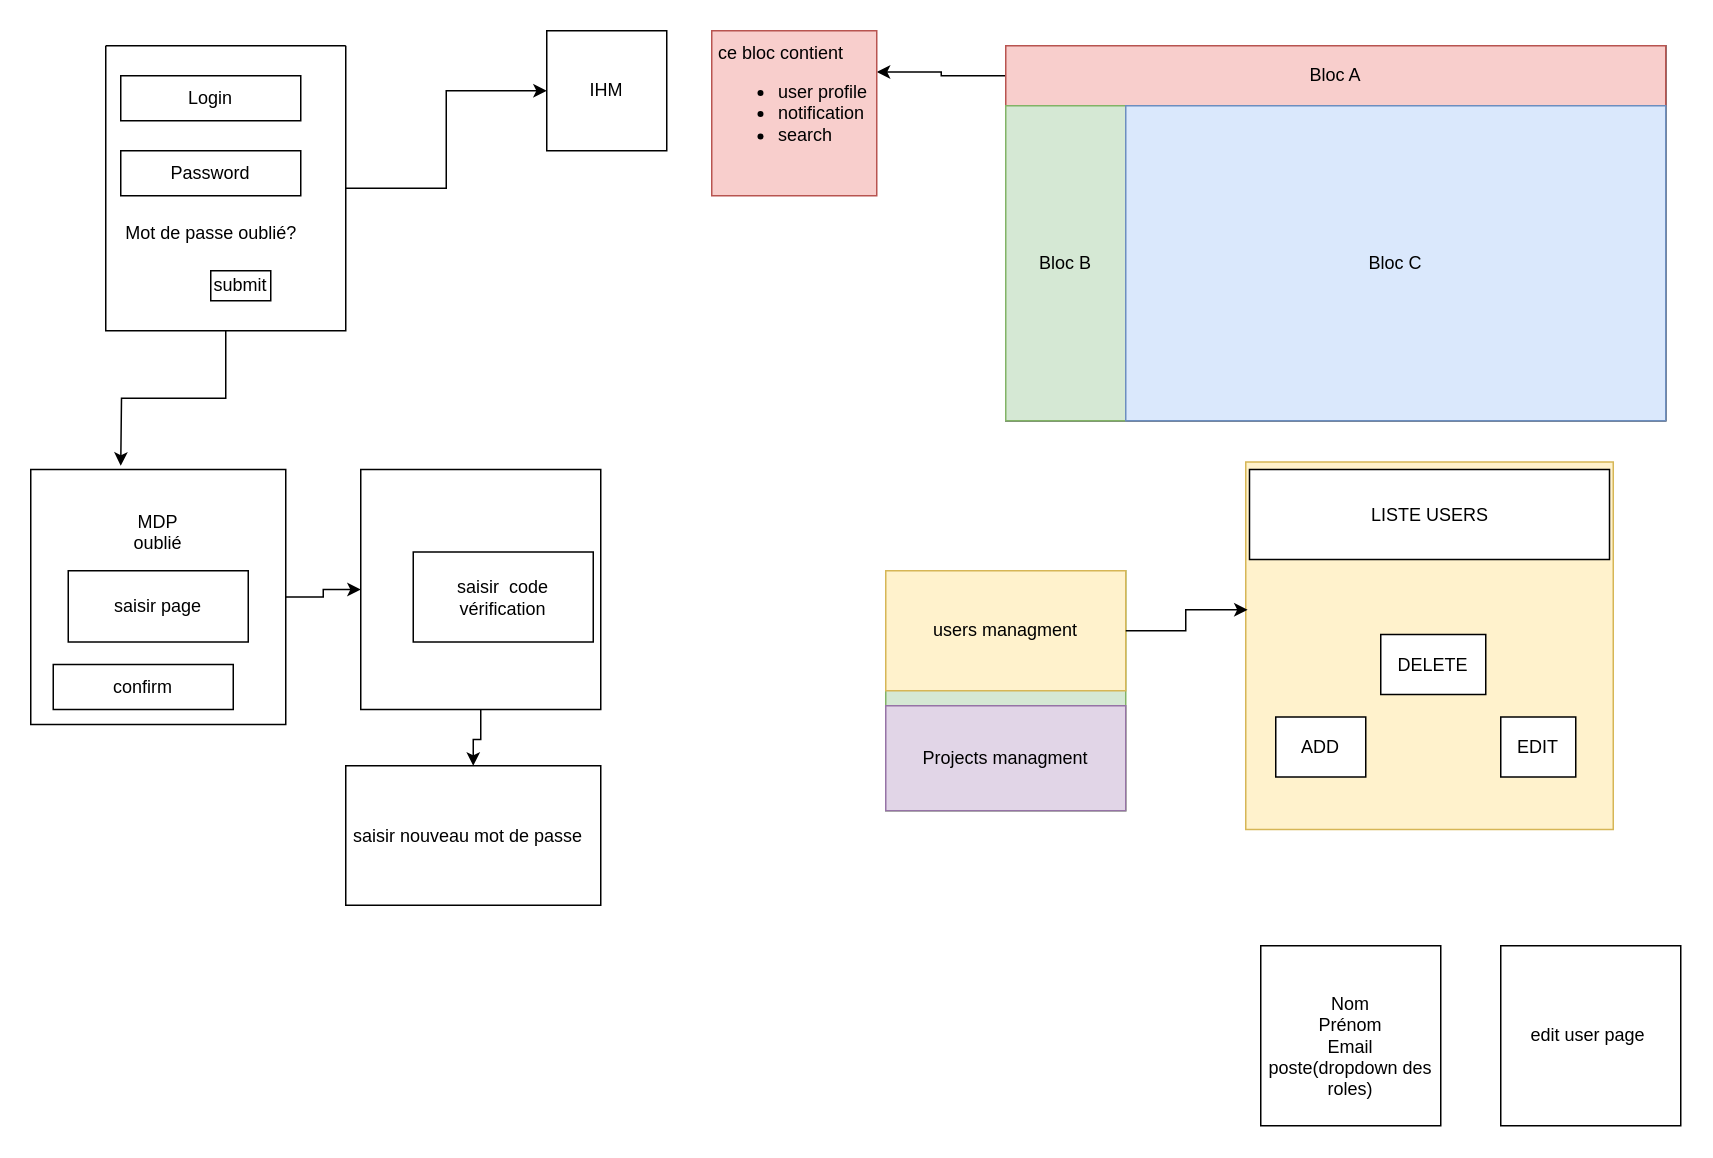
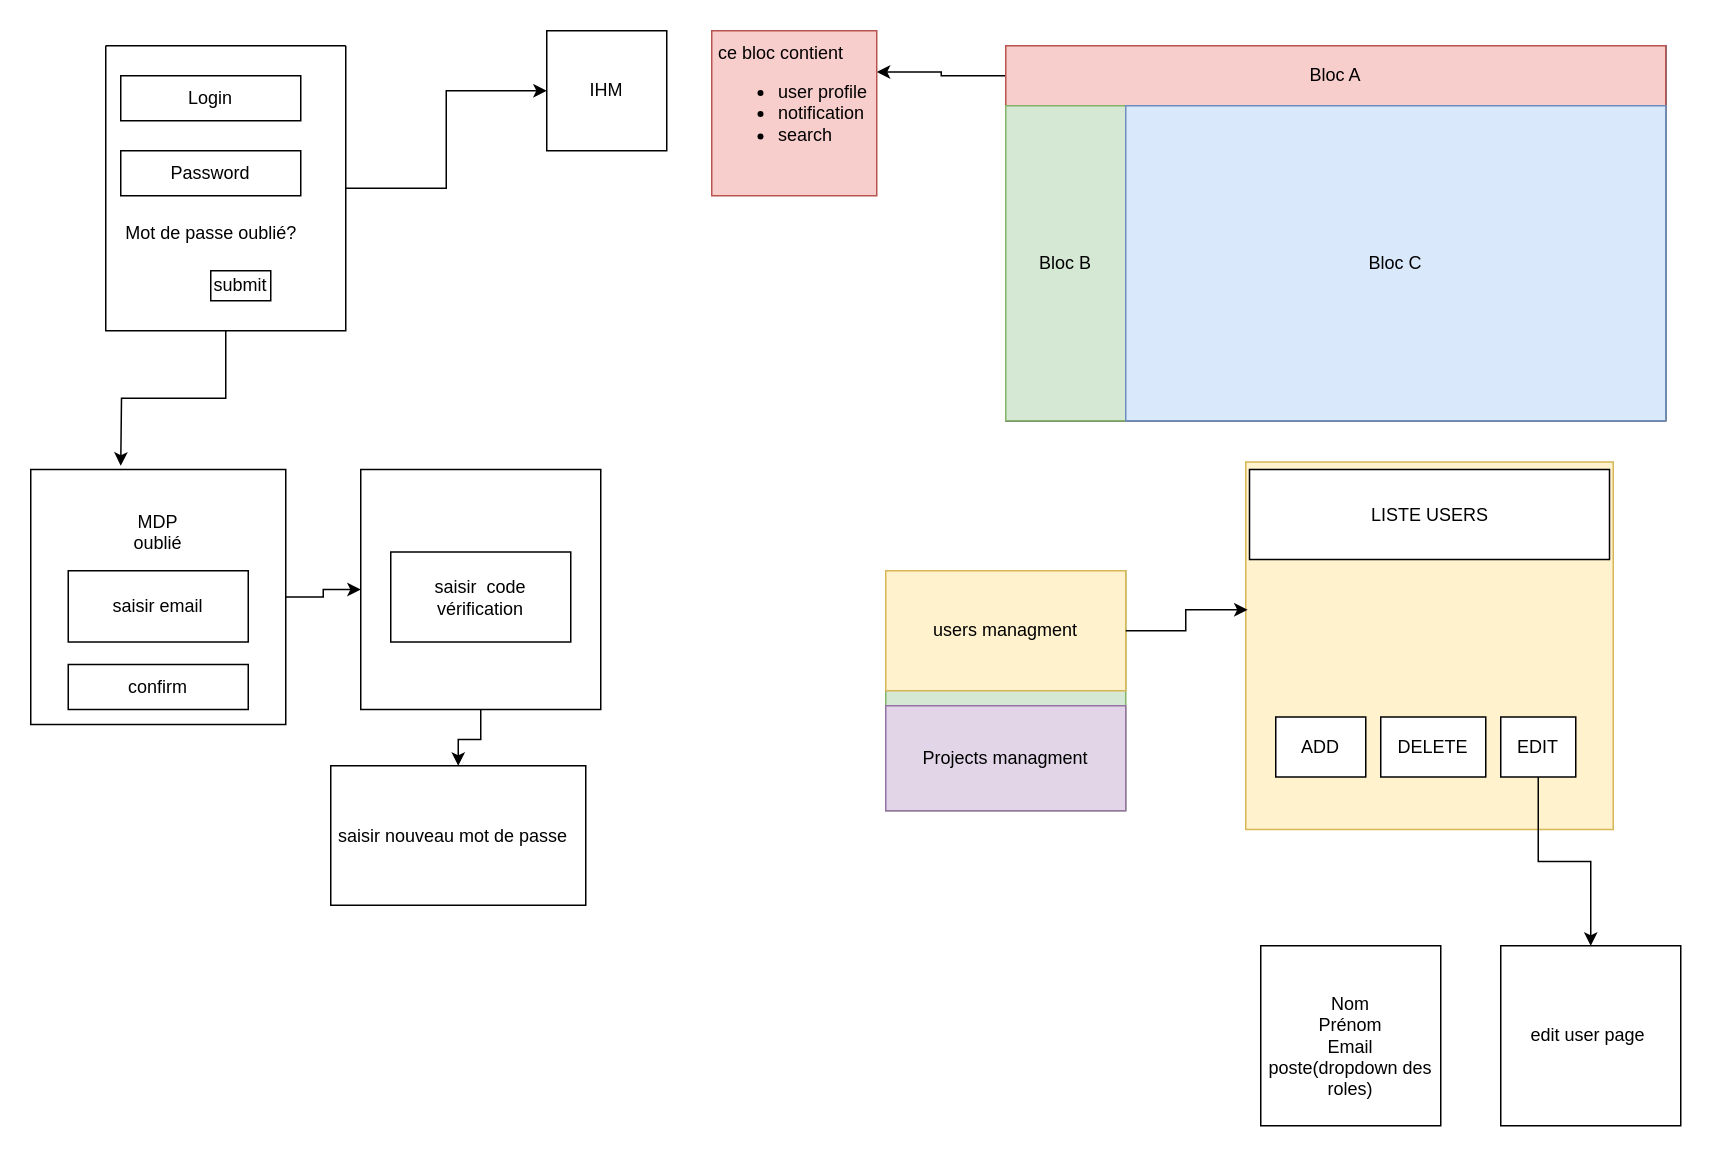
- <mxCell id="33" value="saisir&amp;nbsp; code vérification" style="rounded=0;whiteSpace=wrap;html=1;" vertex="1" parent="1"><mxGeometry x="275" y="367.5" width="120" height="60" as="geometry" /></mxCell>
+ <mxCell id="33" value="saisir&amp;nbsp; code vérification" style="rounded=0;whiteSpace=wrap;html=1;" vertex="1" parent="1"><mxGeometry x="260" y="367.5" width="120" height="60" as="geometry" /></mxCell>
- <mxCell id="32" value="saisir page" style="rounded=0;whiteSpace=wrap;html=1;" vertex="1" parent="1"><mxGeometry x="45" y="380" width="120" height="47.5" as="geometry" /></mxCell>
+ <mxCell id="32" value="saisir email" style="rounded=0;whiteSpace=wrap;html=1;" vertex="1" parent="1"><mxGeometry x="45" y="380" width="120" height="47.5" as="geometry" /></mxCell>
- <mxCell id="26" value="DELETE" style="rounded=0;whiteSpace=wrap;html=1;" vertex="1" parent="1"><mxGeometry x="920" y="422.5" width="70" height="40" as="geometry" /></mxCell>
+ <mxCell id="26" value="DELETE" style="rounded=0;whiteSpace=wrap;html=1;" vertex="1" parent="1"><mxGeometry x="920" y="477.5" width="70" height="40" as="geometry" /></mxCell>
- <mxCell id="34" value="confirm" style="rounded=0;whiteSpace=wrap;html=1;" vertex="1" parent="1"><mxGeometry x="35" y="442.5" width="120" height="30" as="geometry" /></mxCell>
+ <mxCell id="34" value="confirm" style="rounded=0;whiteSpace=wrap;html=1;" vertex="1" parent="1"><mxGeometry x="45" y="442.5" width="120" height="30" as="geometry" /></mxCell>
- <mxCell id="35" value="saisir nouveau mot de passe&amp;nbsp;&amp;nbsp;" style="rounded=0;whiteSpace=wrap;html=1;" vertex="1" parent="1"><mxGeometry x="230" y="510" width="170" height="93" as="geometry" /></mxCell>
+ <mxCell id="35" value="saisir nouveau mot de passe&amp;nbsp;&amp;nbsp;" style="rounded=0;whiteSpace=wrap;html=1;" vertex="1" parent="1"><mxGeometry x="220" y="510" width="170" height="93" as="geometry" /></mxCell>
+ <mxCell id="27" style="edgeStyle=orthogonalEdgeStyle;rounded=0;orthogonalLoop=1;jettySize=auto;html=1;" edge="1" parent="1" source="28" target="31"><mxGeometry relative="1" as="geometry" /></mxCell>
